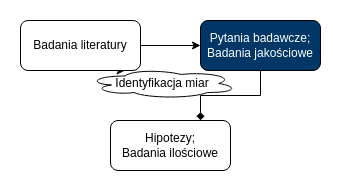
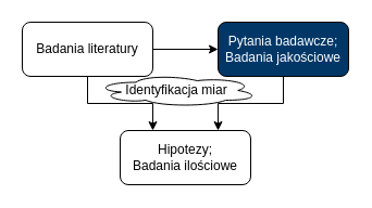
- <mxCell id="3" style="edgeStyle=elbowEdgeStyle;rounded=0;orthogonalLoop=1;jettySize=auto;html=1;exitX=0.5;exitY=1;exitDx=0;exitDy=0;elbow=vertical;" parent="1" source="4" target="9" edge="1"><mxGeometry relative="1" as="geometry"><mxPoint x="170" y="110" as="targetPoint" /></mxGeometry></mxCell>
+ <mxCell id="3" style="edgeStyle=elbowEdgeStyle;rounded=0;orthogonalLoop=1;jettySize=auto;html=1;exitX=0.5;exitY=1;exitDx=0;exitDy=0;elbow=vertical;entryX=0.25;entryY=0;entryDx=0;entryDy=0;" parent="1" source="4" target="7" edge="1"><mxGeometry relative="1" as="geometry"><mxPoint x="170" y="110" as="targetPoint" /></mxGeometry></mxCell>
- <mxCell id="5" style="rounded=0;orthogonalLoop=1;jettySize=auto;html=1;exitX=0.5;exitY=1;exitDx=0;exitDy=0;entryX=0.75;entryY=0;entryDx=0;entryDy=0;edgeStyle=elbowEdgeStyle;elbow=vertical;endArrow=diamond;" parent="1" source="6" target="7" edge="1"><mxGeometry relative="1" as="geometry" /></mxCell>
+ <mxCell id="5" style="rounded=0;orthogonalLoop=1;jettySize=auto;html=1;exitX=0.5;exitY=1;exitDx=0;exitDy=0;entryX=0.75;entryY=0;entryDx=0;entryDy=0;edgeStyle=elbowEdgeStyle;elbow=vertical;" parent="1" source="6" target="7" edge="1"><mxGeometry relative="1" as="geometry" /></mxCell>
